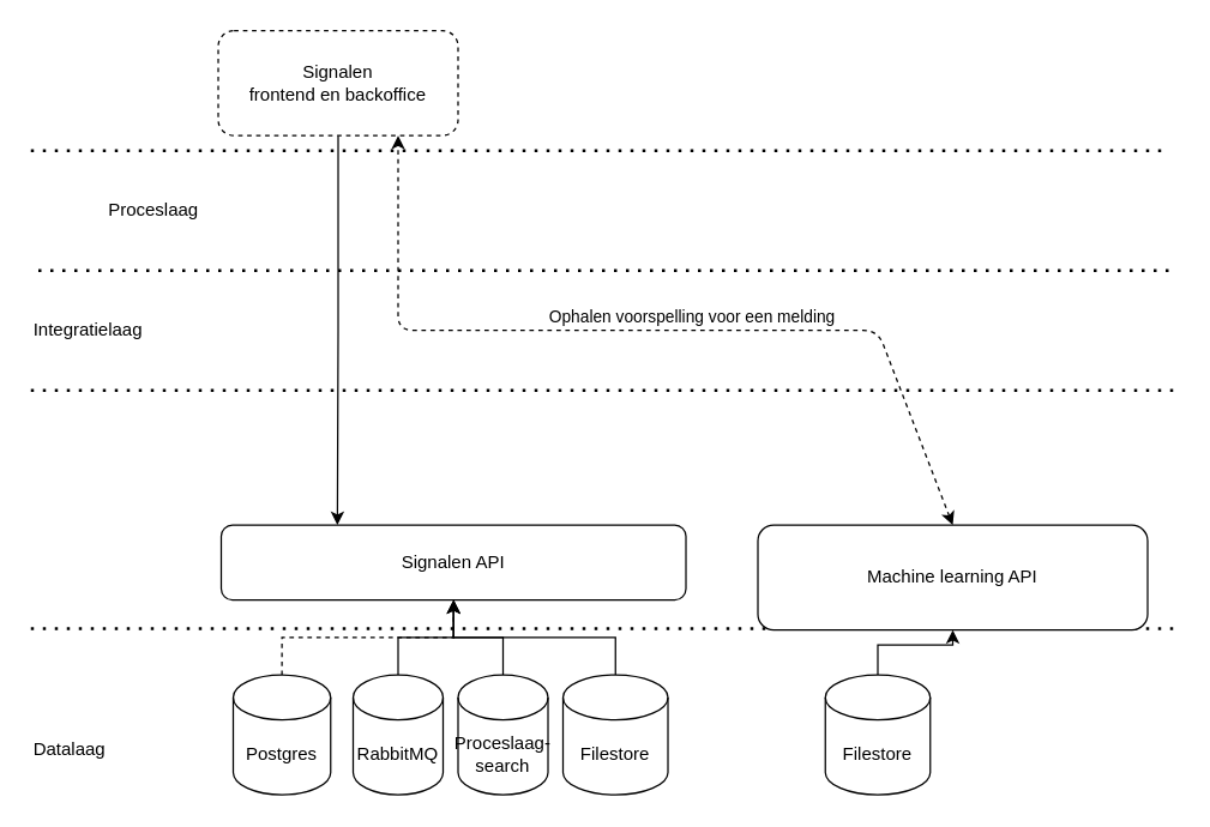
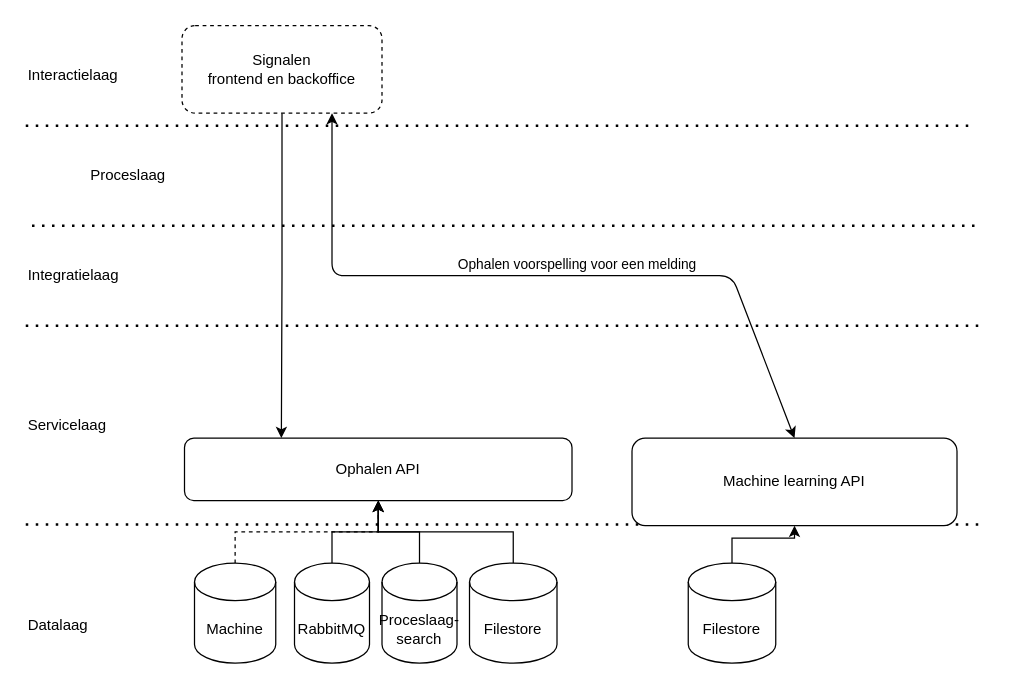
+ <mxCell id="16" value="Interactielaag" style="text;html=1;align=left;verticalAlign=middle;resizable=0;points=[];autosize=1;" parent="1" vertex="1"><mxGeometry x="20" y="50" width="90" height="20" as="geometry" /></mxCell>
- <mxCell id="11" value="" style="endArrow=classic;html=1;entryX=0.75;entryY=1;entryDx=0;entryDy=0;exitX=0.5;exitY=0;exitDx=0;exitDy=0;startArrow=classic;startFill=1;endFill=1;dashed=1;" parent="1" source="22" target="10" edge="1"><mxGeometry width="50" height="50" relative="1" as="geometry"><mxPoint x="560" y="300" as="sourcePoint" /><mxPoint x="375" y="310" as="targetPoint" /><Array as="points"><mxPoint x="585" y="220" /><mxPoint x="265" y="220" /></Array></mxGeometry></mxCell>
+ <mxCell id="11" value="" style="endArrow=classic;html=1;entryX=0.75;entryY=1;entryDx=0;entryDy=0;exitX=0.5;exitY=0;exitDx=0;exitDy=0;startArrow=classic;startFill=1;endFill=1;" parent="1" source="22" target="10" edge="1"><mxGeometry width="50" height="50" relative="1" as="geometry"><mxPoint x="560" y="300" as="sourcePoint" /><mxPoint x="375" y="310" as="targetPoint" /><Array as="points"><mxPoint x="585" y="220" /><mxPoint x="265" y="220" /></Array></mxGeometry></mxCell>
+ <mxCell id="6" value="Servicelaag" style="text;html=1;align=left;verticalAlign=middle;resizable=0;points=[];autosize=1;" parent="1" vertex="1"><mxGeometry x="20" y="330" width="80" height="20" as="geometry" /></mxCell>
- <mxCell id="4" value="Signalen API" style="rounded=1;whiteSpace=wrap;html=1;" parent="1" vertex="1"><mxGeometry x="147" y="350" width="310" height="50" as="geometry" /></mxCell>
+ <mxCell id="4" value="Ophalen API" style="rounded=1;whiteSpace=wrap;html=1;" parent="1" vertex="1"><mxGeometry x="147" y="350" width="310" height="50" as="geometry" /></mxCell>
- <mxCell id="3" value="Postgres" style="shape=cylinder3;whiteSpace=wrap;html=1;boundedLbl=1;backgroundOutline=1;size=15;" parent="1" vertex="1"><mxGeometry x="155" y="450" width="65" height="80" as="geometry" /></mxCell>
+ <mxCell id="3" value="Machine" style="shape=cylinder3;whiteSpace=wrap;html=1;boundedLbl=1;backgroundOutline=1;size=15;" parent="1" vertex="1"><mxGeometry x="155" y="450" width="65" height="80" as="geometry" /></mxCell>
